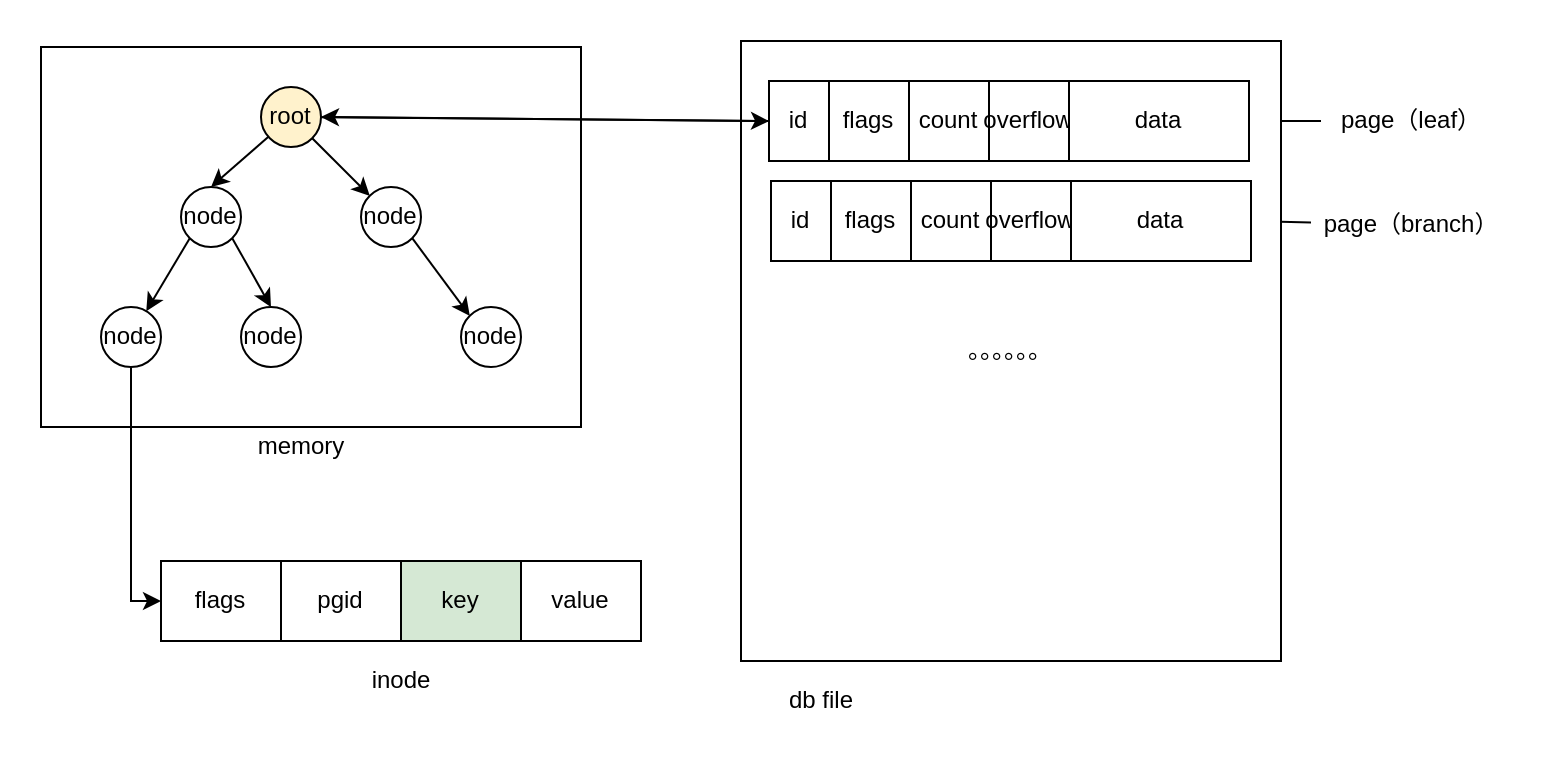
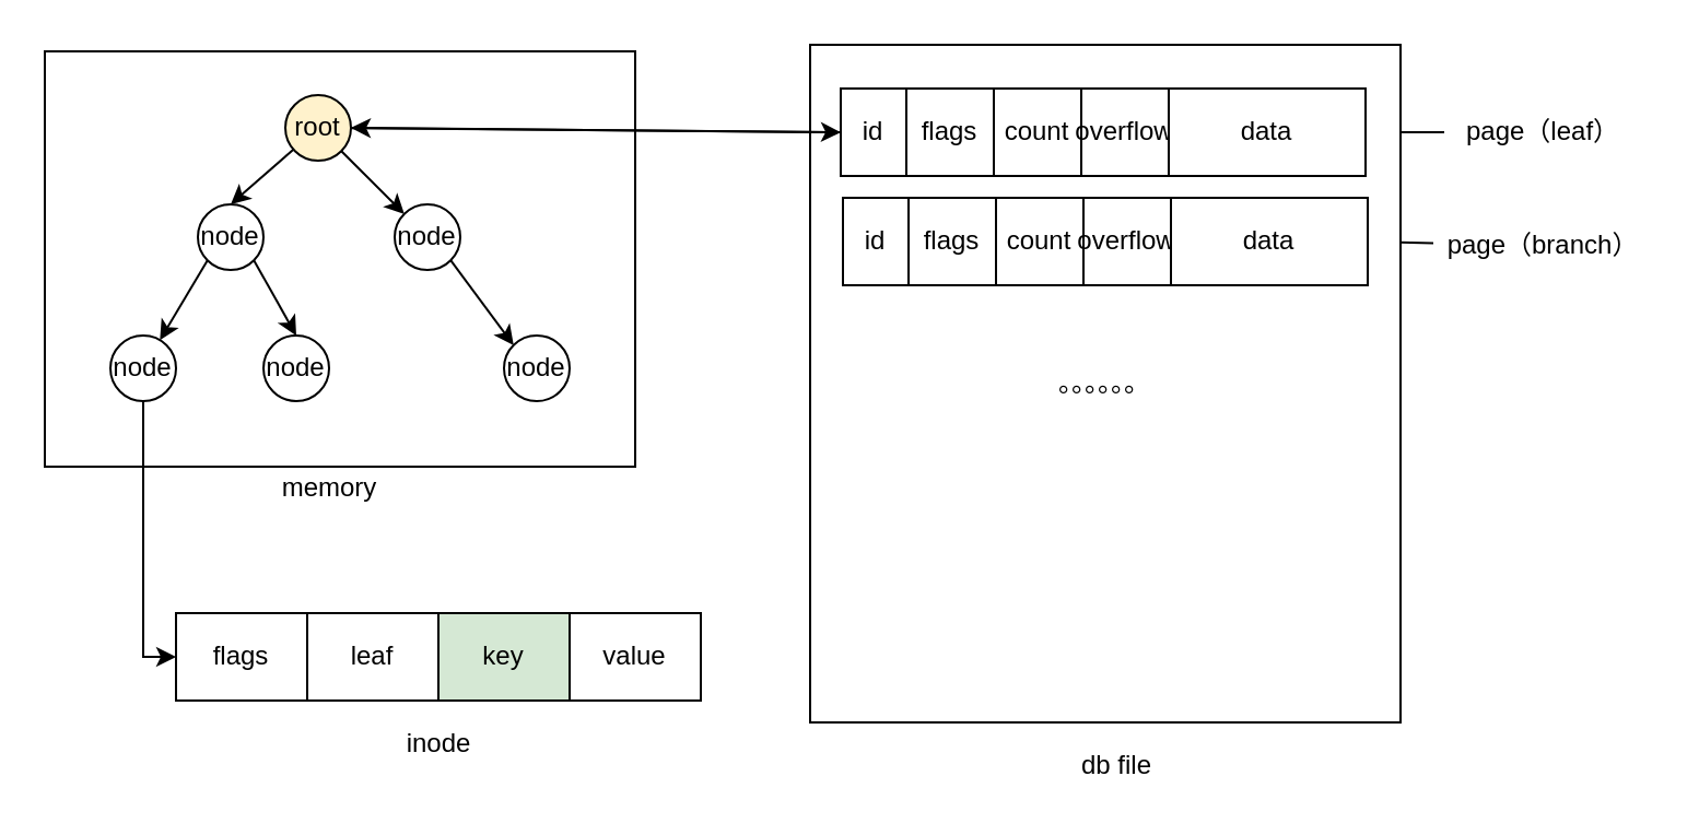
- <mxCell id="8" value="pgid" style="rounded=0;whiteSpace=wrap;html=1;" parent="6" vertex="1"><mxGeometry x="100" width="60" height="40" as="geometry" /></mxCell>
+ <mxCell id="8" value="leaf" style="rounded=0;whiteSpace=wrap;html=1;" parent="6" vertex="1"><mxGeometry x="100" width="60" height="40" as="geometry" /></mxCell>
- <mxCell id="29" value="db file" style="text;html=1;align=center;verticalAlign=middle;resizable=0;points=[];autosize=1;" parent="1" vertex="1"><mxGeometry x="385" y="340" width="50" height="20" as="geometry" /></mxCell>
+ <mxCell id="29" value="db file" style="text;html=1;align=center;verticalAlign=middle;resizable=0;points=[];autosize=1;" parent="1" vertex="1"><mxGeometry x="485" y="340" width="50" height="20" as="geometry" /></mxCell>
